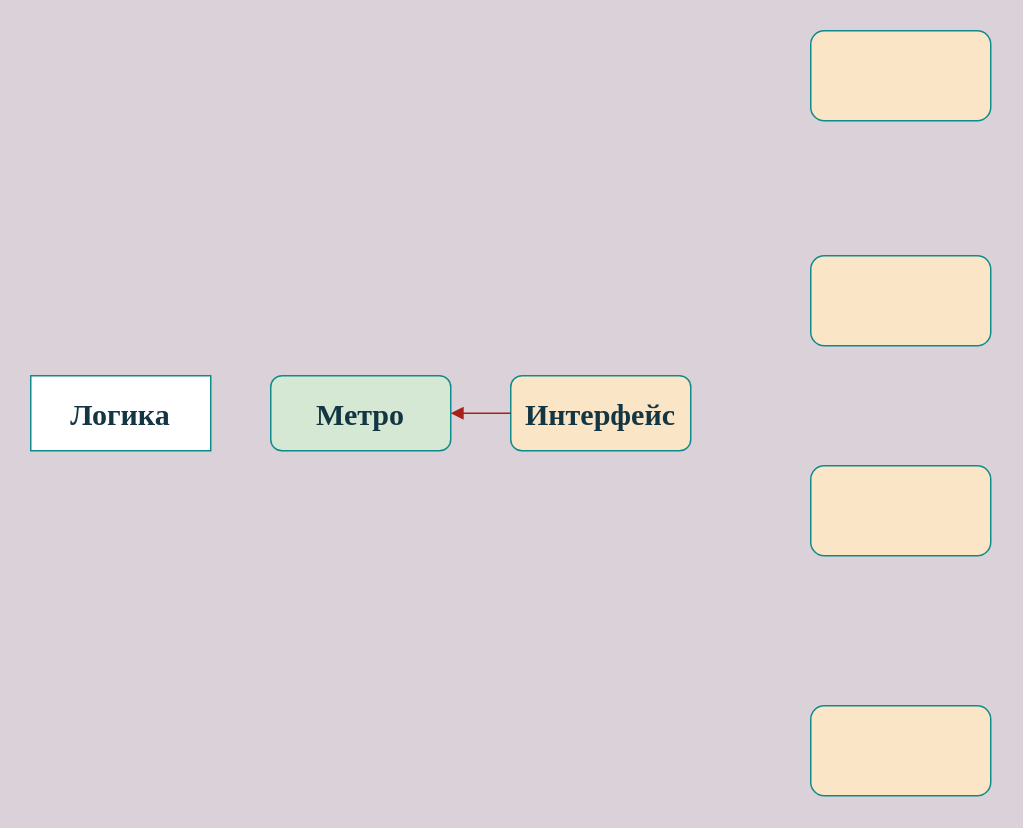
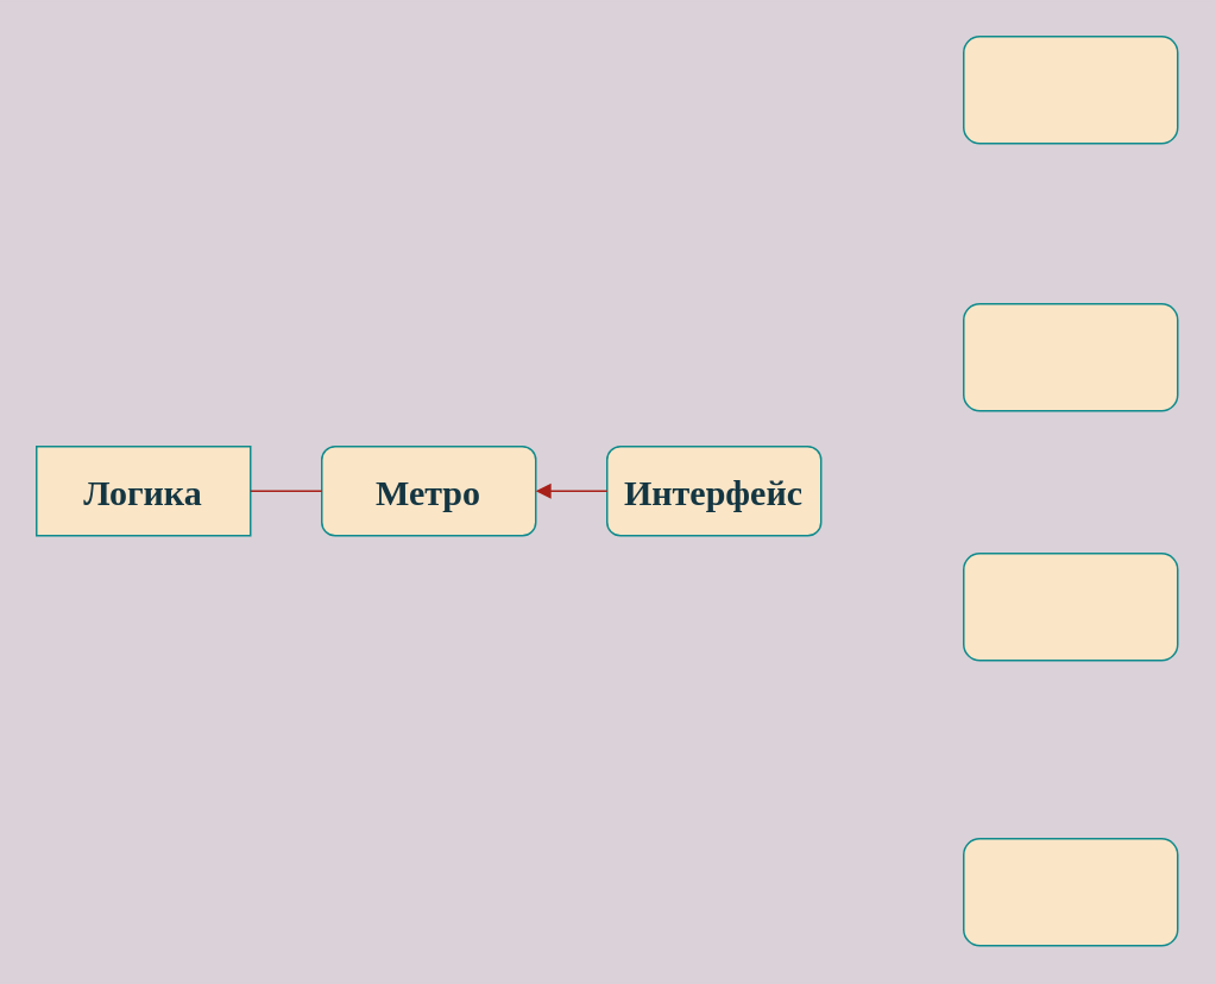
- <mxCell id="4" value="Логика" style="rounded=0;whiteSpace=wrap;html=1;sketch=0;fontFamily=Times New Roman;fontSize=20;fontColor=#143642;strokeColor=#0F8B8D;fillColor=#ffffff;textDirection=ltr;fontStyle=1;" vertex="1" parent="1"><mxGeometry x="20" y="250" width="120" height="50" as="geometry" /></mxCell>
+ <mxCell id="4" value="Логика" style="rounded=0;whiteSpace=wrap;html=1;sketch=0;fontFamily=Times New Roman;fontSize=20;fontColor=#143642;strokeColor=#0F8B8D;fillColor=#FAE5C7;textDirection=ltr;fontStyle=1" vertex="1" parent="1"><mxGeometry x="20" y="250" width="120" height="50" as="geometry" /></mxCell>
+ <mxCell id="5" value="" style="endArrow=none;html=1;fontFamily=Times New Roman;fontSize=20;fontColor=#143642;strokeColor=#A8201A;fillColor=#FAE5C7;exitX=1;exitY=0.5;exitDx=0;exitDy=0;entryX=0;entryY=0.5;entryDx=0;entryDy=0;" edge="1" parent="1" source="4" target="2"><mxGeometry width="50" height="50" relative="1" as="geometry"><mxPoint x="200" y="310" as="sourcePoint" /><mxPoint x="250" y="260" as="targetPoint" /></mxGeometry></mxCell>
- <mxCell id="2" value="Метро" style="rounded=1;whiteSpace=wrap;html=1;fillColor=#d5e8d4;strokeColor=#0F8B8D;fontColor=#143642;fontFamily=Times New Roman;textDirection=ltr;fontSize=20;fontStyle=1;" vertex="1" parent="1"><mxGeometry x="180" y="250" width="120" height="50" as="geometry" /></mxCell>
+ <mxCell id="2" value="Метро" style="rounded=1;whiteSpace=wrap;html=1;fillColor=#FAE5C7;strokeColor=#0F8B8D;fontColor=#143642;fontFamily=Times New Roman;textDirection=ltr;fontSize=20;fontStyle=1" vertex="1" parent="1"><mxGeometry x="180" y="250" width="120" height="50" as="geometry" /></mxCell>
